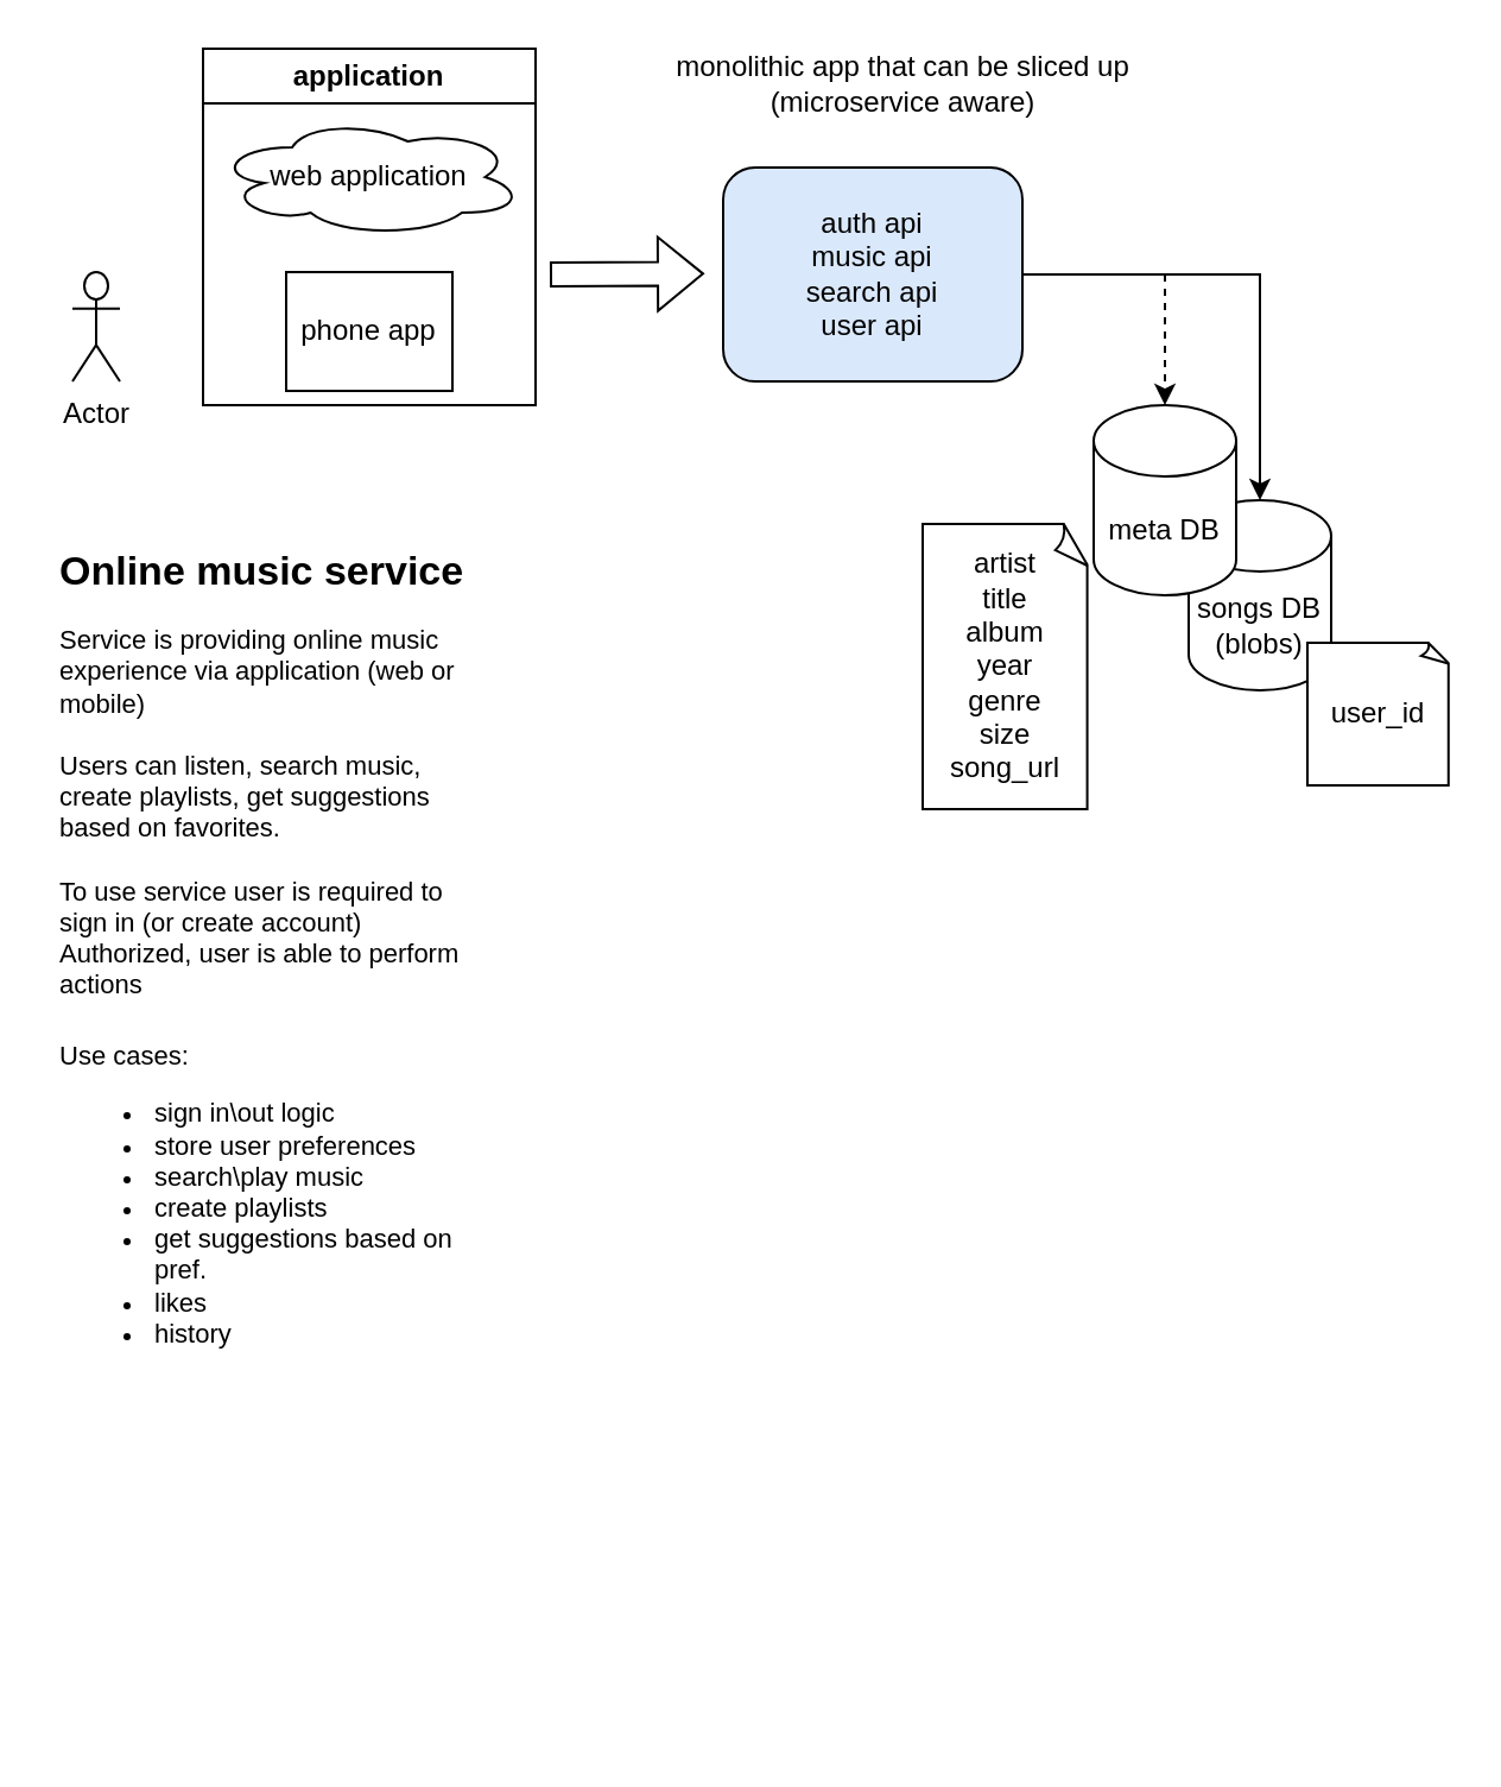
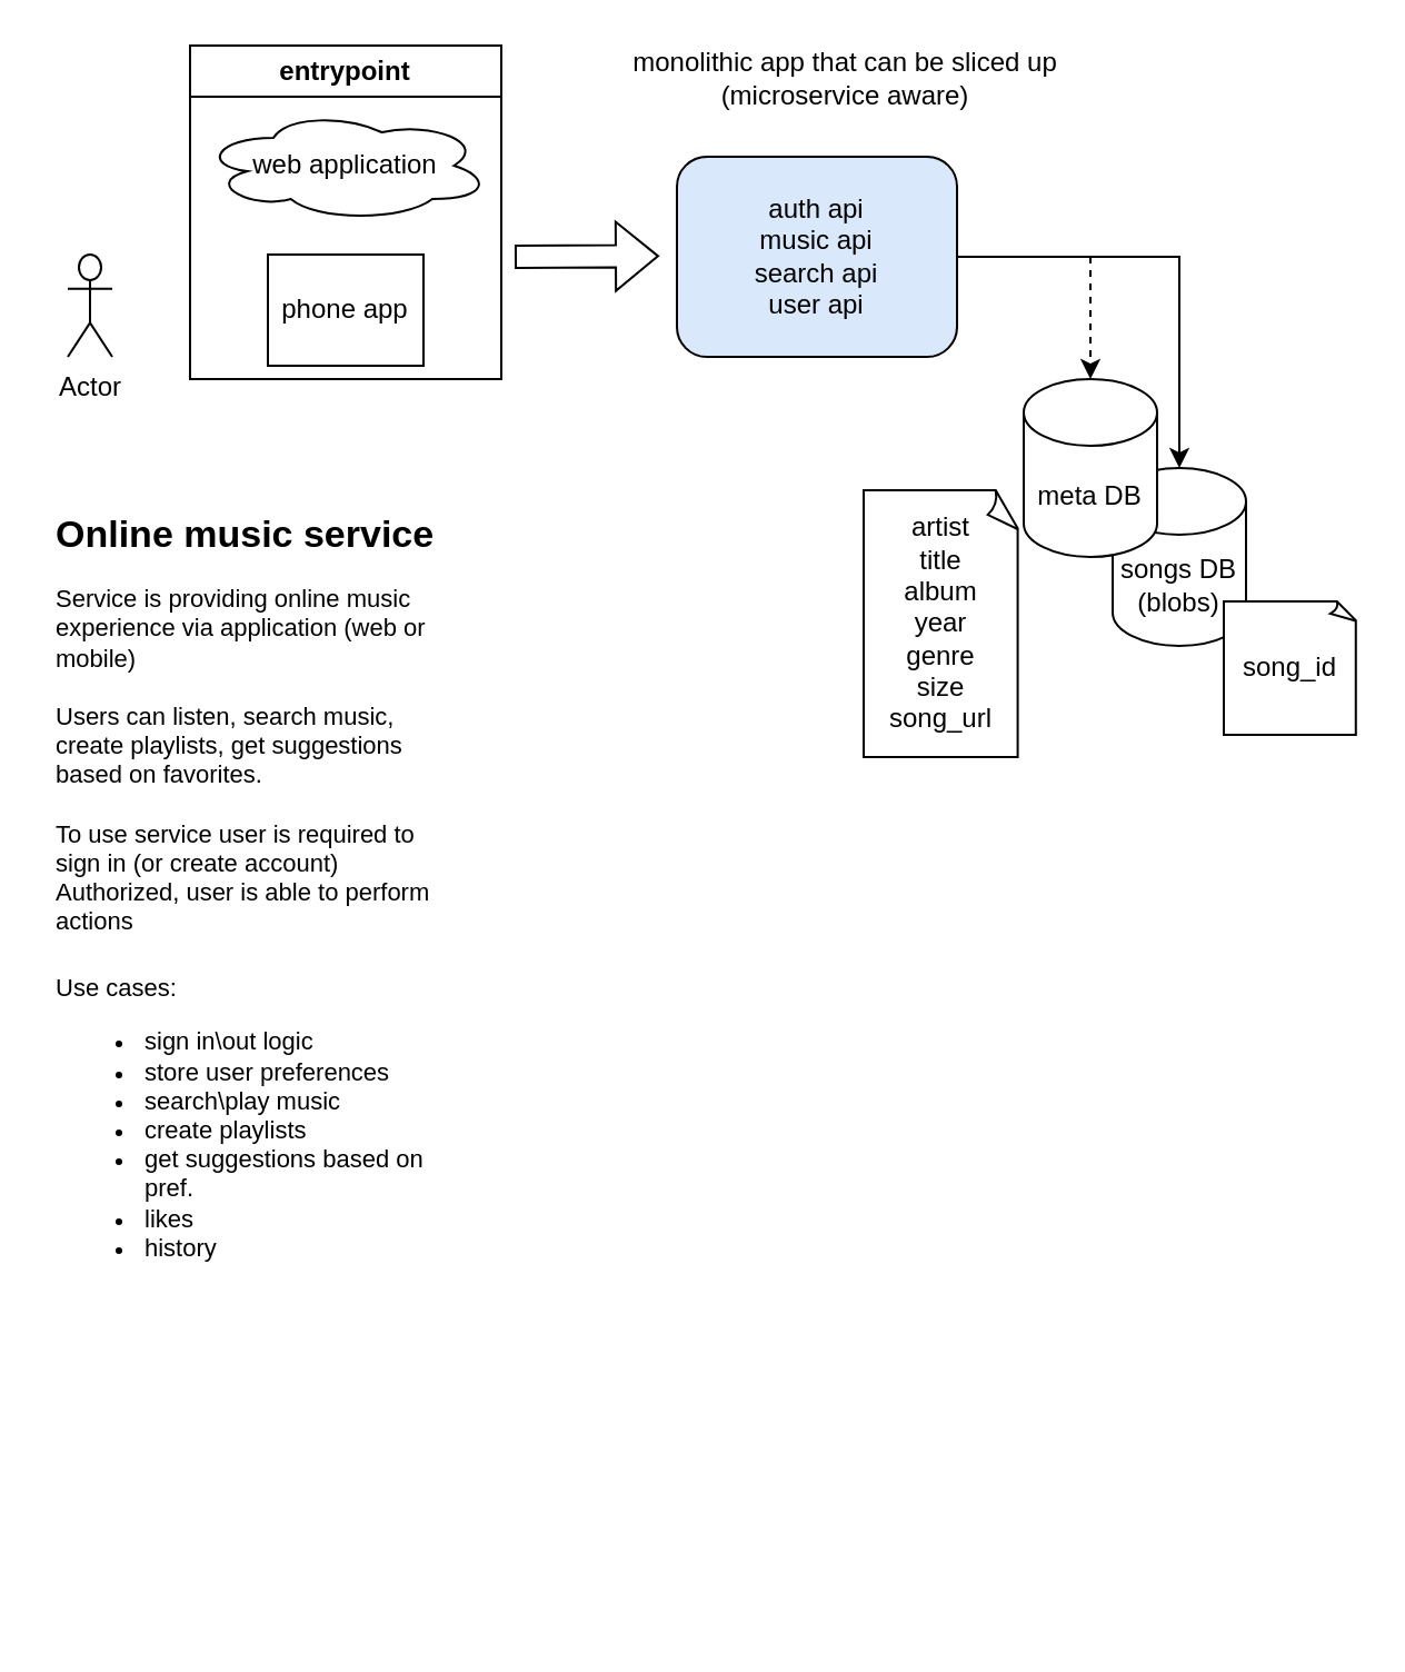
- <mxCell id="9" value="application" style="swimlane;whiteSpace=wrap;html=1;" vertex="1" parent="1"><mxGeometry x="85" y="20" width="140" height="150" as="geometry" /></mxCell>
+ <mxCell id="9" value="entrypoint" style="swimlane;whiteSpace=wrap;html=1;" vertex="1" parent="1"><mxGeometry x="85" y="20" width="140" height="150" as="geometry" /></mxCell>
- <mxCell id="14" value="user_id" style="whiteSpace=wrap;html=1;shape=mxgraph.basic.document" vertex="1" parent="1"><mxGeometry x="550" y="270" width="60" height="60" as="geometry" /></mxCell>
+ <mxCell id="14" value="song_id" style="whiteSpace=wrap;html=1;shape=mxgraph.basic.document" vertex="1" parent="1"><mxGeometry x="550" y="270" width="60" height="60" as="geometry" /></mxCell>
